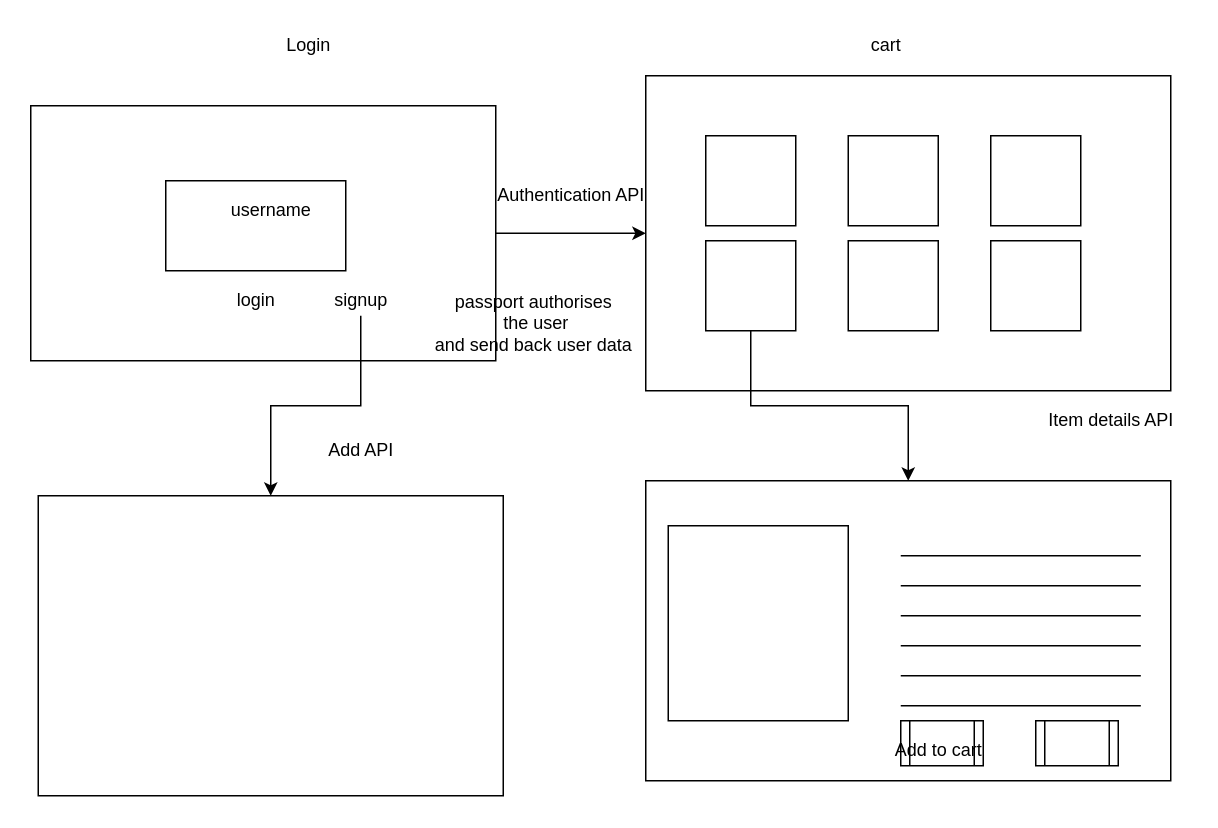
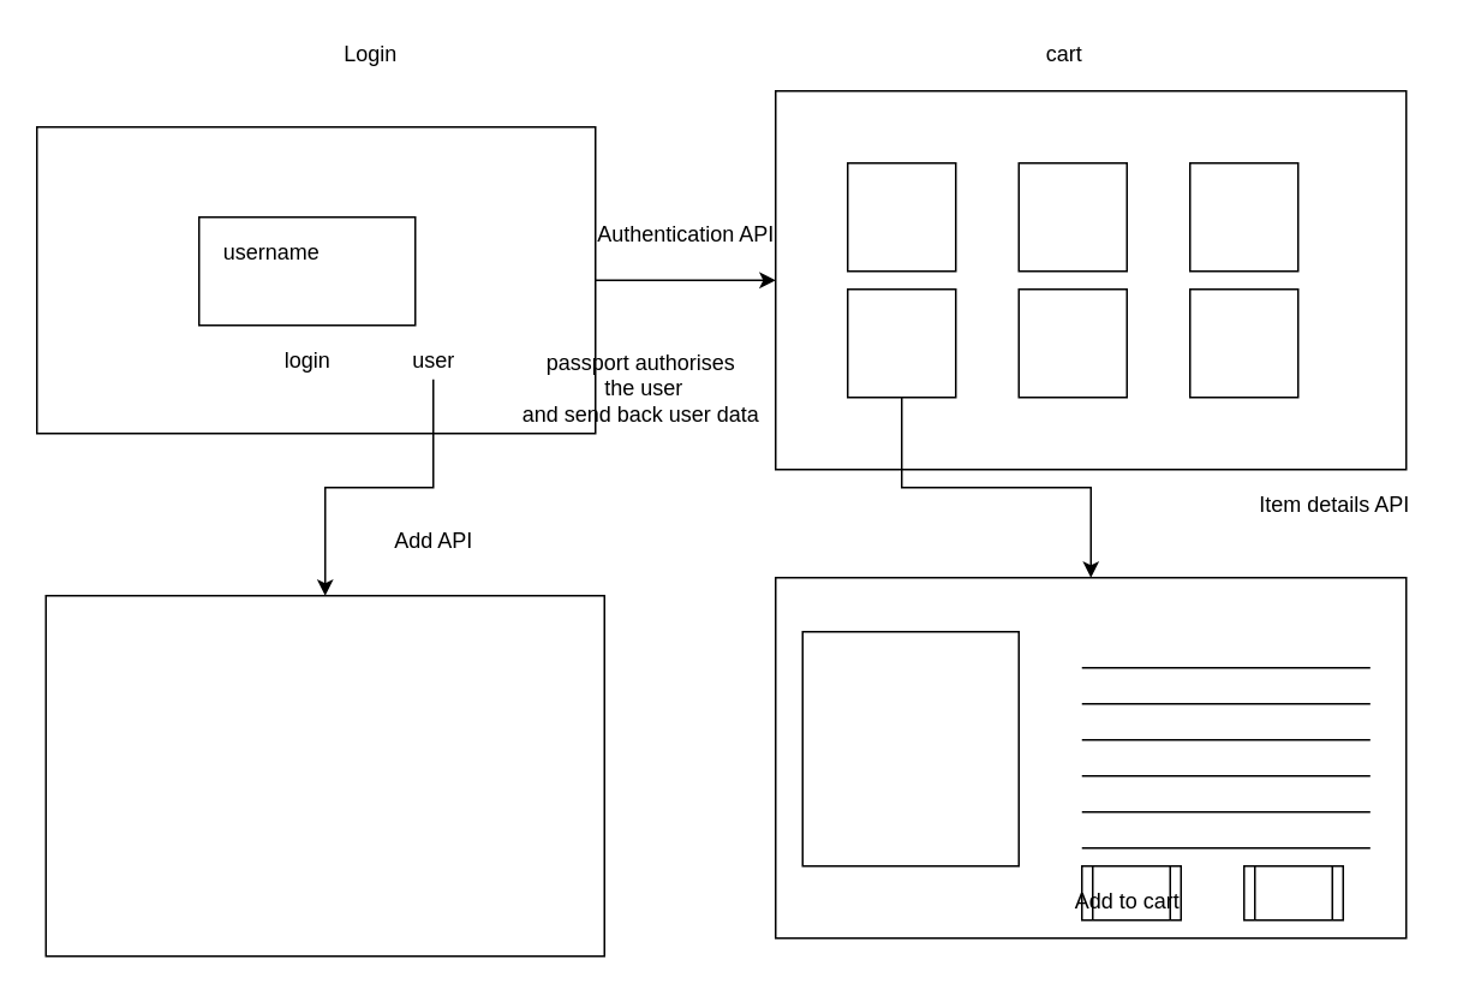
- <mxCell id="5" value="username" style="text;html=1;resizable=0;autosize=1;align=center;verticalAlign=middle;points=[];fillColor=none;strokeColor=none;rounded=0;" vertex="1" parent="1"><mxGeometry x="145" y="130" width="70" height="20" as="geometry" /></mxCell>
+ <mxCell id="5" value="username" style="text;html=1;resizable=0;autosize=1;align=center;verticalAlign=middle;points=[];fillColor=none;strokeColor=none;rounded=0;" vertex="1" parent="1"><mxGeometry x="115" y="130" width="70" height="20" as="geometry" /></mxCell>
- <mxCell id="9" value="signup" style="text;html=1;resizable=0;autosize=1;align=center;verticalAlign=middle;points=[];fillColor=none;strokeColor=none;rounded=0;" vertex="1" parent="1"><mxGeometry x="215" y="190" width="50" height="20" as="geometry" /></mxCell>
+ <mxCell id="9" value="user" style="text;html=1;resizable=0;autosize=1;align=center;verticalAlign=middle;points=[];fillColor=none;strokeColor=none;rounded=0;" vertex="1" parent="1"><mxGeometry x="215" y="190" width="50" height="20" as="geometry" /></mxCell>
